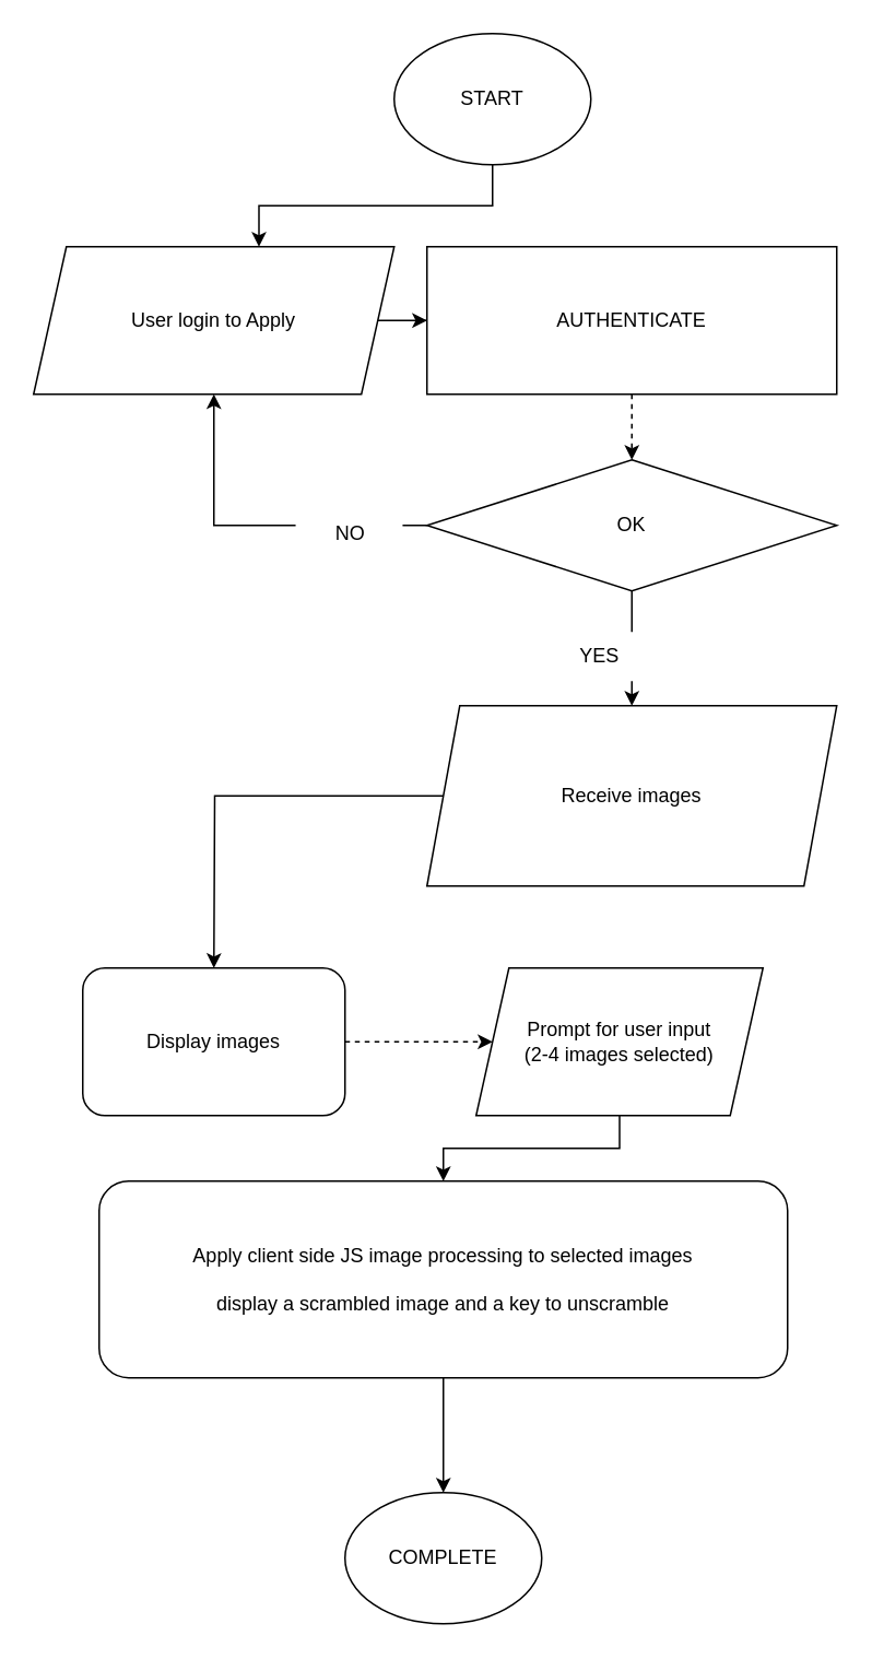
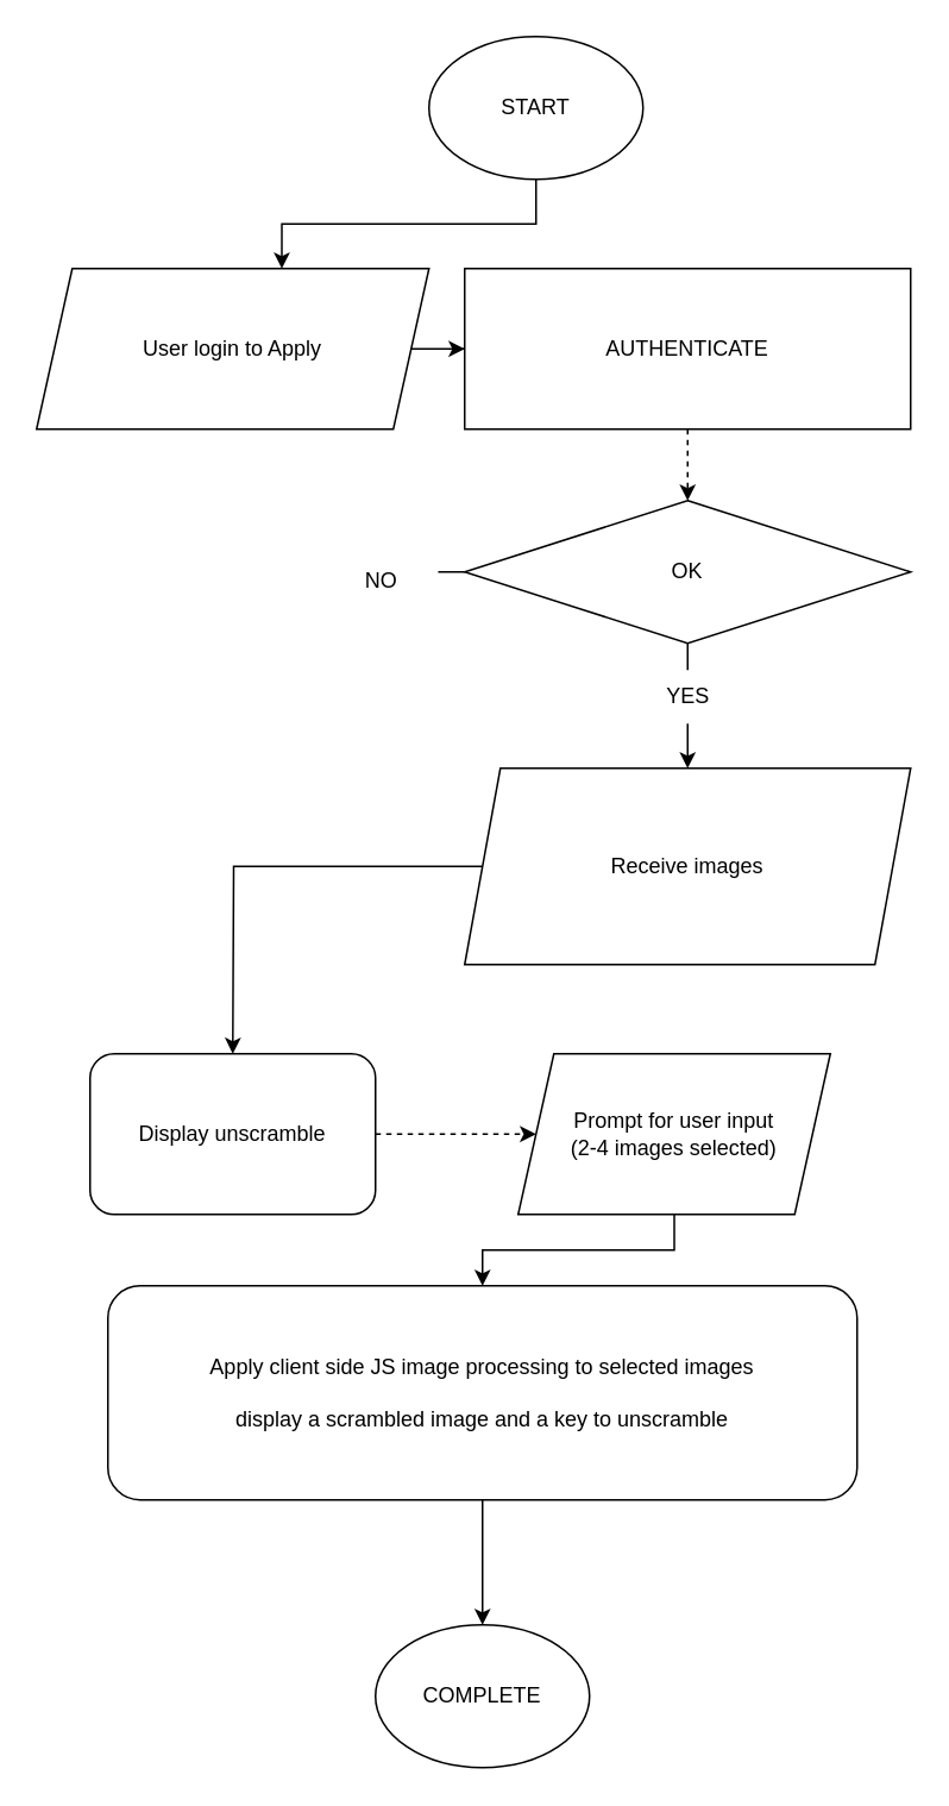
- <mxCell id="8" style="edgeStyle=orthogonalEdgeStyle;rounded=0;orthogonalLoop=1;jettySize=auto;html=1;startArrow=none;" parent="1" source="13" target="5" edge="1"><mxGeometry relative="1" as="geometry"><mxPoint x="140" y="320" as="targetPoint" /><Array as="points"><mxPoint x="130" y="320" /></Array></mxGeometry></mxCell>
- <mxCell id="11" value="YES" style="text;html=1;align=center;verticalAlign=middle;resizable=0;points=[];autosize=1;strokeColor=none;fillColor=default;" parent="1" vertex="1"><mxGeometry x="340" y="385" width="50" height="30" as="geometry" /></mxCell>
+ <mxCell id="11" value="YES" style="text;html=1;align=center;verticalAlign=middle;resizable=0;points=[];autosize=1;strokeColor=none;fillColor=default;" parent="1" vertex="1"><mxGeometry x="360" y="375" width="50" height="30" as="geometry" /></mxCell>
- <mxCell id="17" value="Display images" style="rounded=1;whiteSpace=wrap;html=1;fillColor=default;" parent="1" vertex="1"><mxGeometry x="50" y="590" width="160" height="90" as="geometry" /></mxCell>
+ <mxCell id="17" value="Display unscramble" style="rounded=1;whiteSpace=wrap;html=1;fillColor=default;" parent="1" vertex="1"><mxGeometry x="50" y="590" width="160" height="90" as="geometry" /></mxCell>
